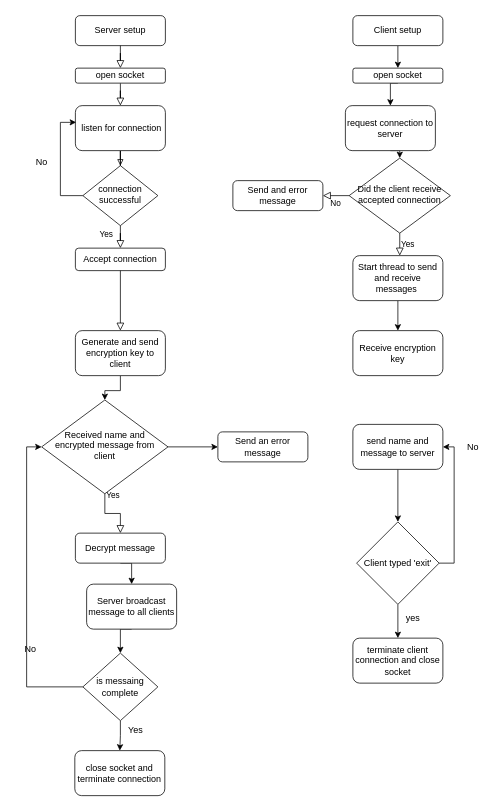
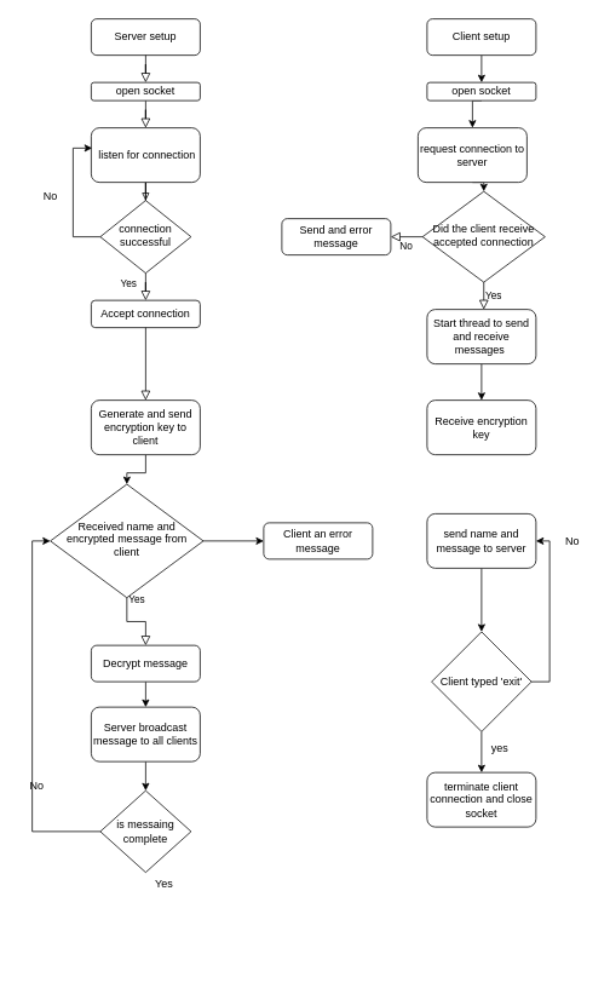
- <mxCell id="9" value="Send an error message" style="rounded=1;whiteSpace=wrap;html=1;fontSize=12;glass=0;strokeWidth=1;shadow=0;" parent="1" vertex="1"><mxGeometry x="290" y="575" width="120" height="40" as="geometry" /></mxCell>
+ <mxCell id="9" value="Client an error message" style="rounded=1;whiteSpace=wrap;html=1;fontSize=12;glass=0;strokeWidth=1;shadow=0;" parent="1" vertex="1"><mxGeometry x="290" y="575" width="120" height="40" as="geometry" /></mxCell>
- <mxCell id="42" value="Server broadcast message to all clients" style="rounded=1;whiteSpace=wrap;html=1;" vertex="1" parent="1"><mxGeometry x="115" y="778" width="120" height="60" as="geometry" /></mxCell>
+ <mxCell id="42" value="Server broadcast message to all clients" style="rounded=1;whiteSpace=wrap;html=1;" vertex="1" parent="1"><mxGeometry x="100" y="778" width="120" height="60" as="geometry" /></mxCell>
- <mxCell id="46" style="edgeStyle=orthogonalEdgeStyle;rounded=0;orthogonalLoop=1;jettySize=auto;html=1;exitX=0.5;exitY=1;exitDx=0;exitDy=0;entryX=0.5;entryY=0;entryDx=0;entryDy=0;" edge="1" parent="1" source="48" target="49"><mxGeometry relative="1" as="geometry" /></mxCell>
- <mxCell id="49" value="close socket and terminate connection" style="rounded=1;whiteSpace=wrap;html=1;" vertex="1" parent="1"><mxGeometry x="99.25" y="1000" width="120" height="60" as="geometry" /></mxCell>
